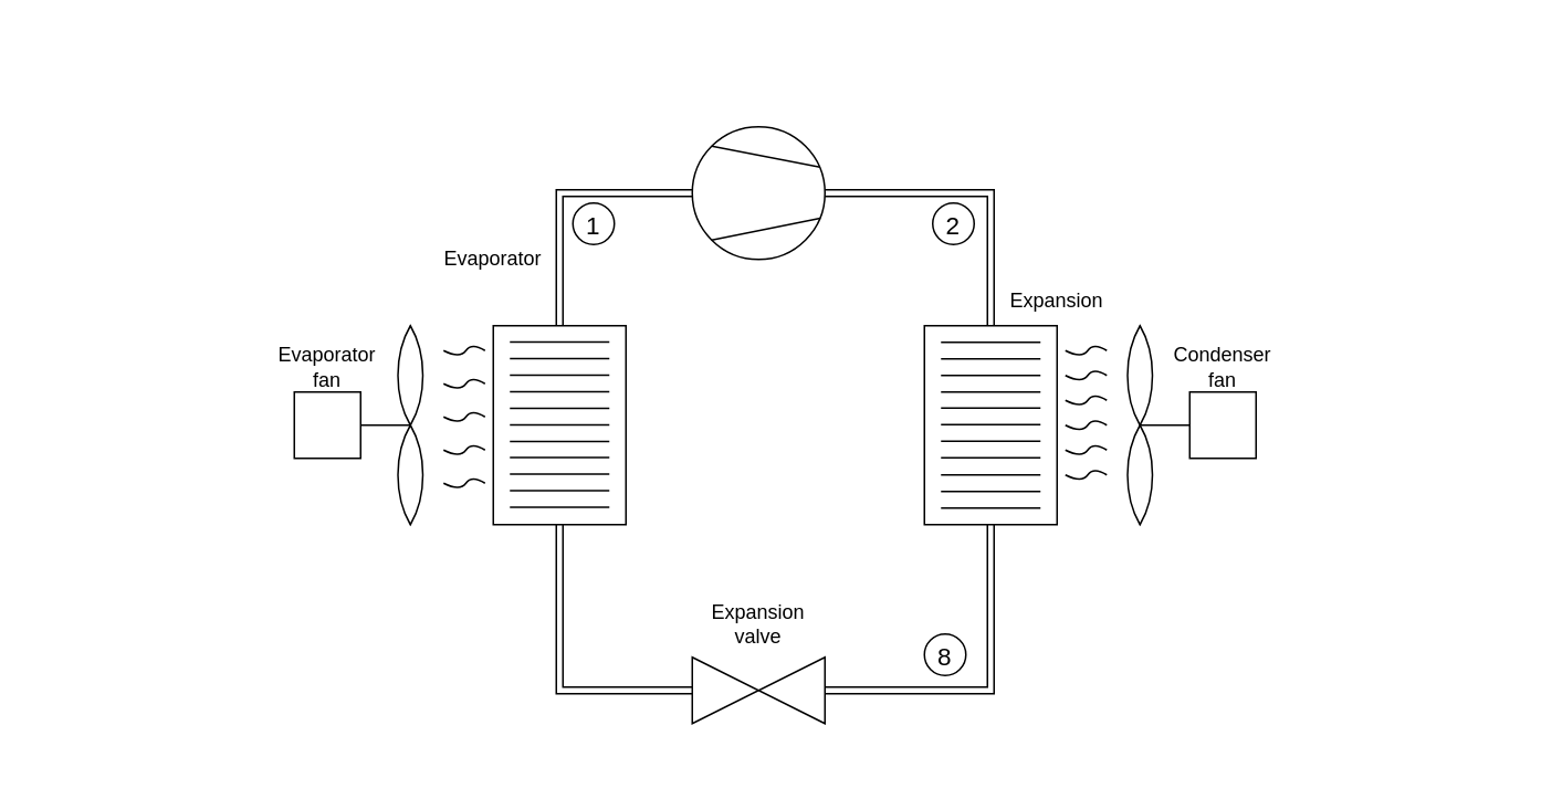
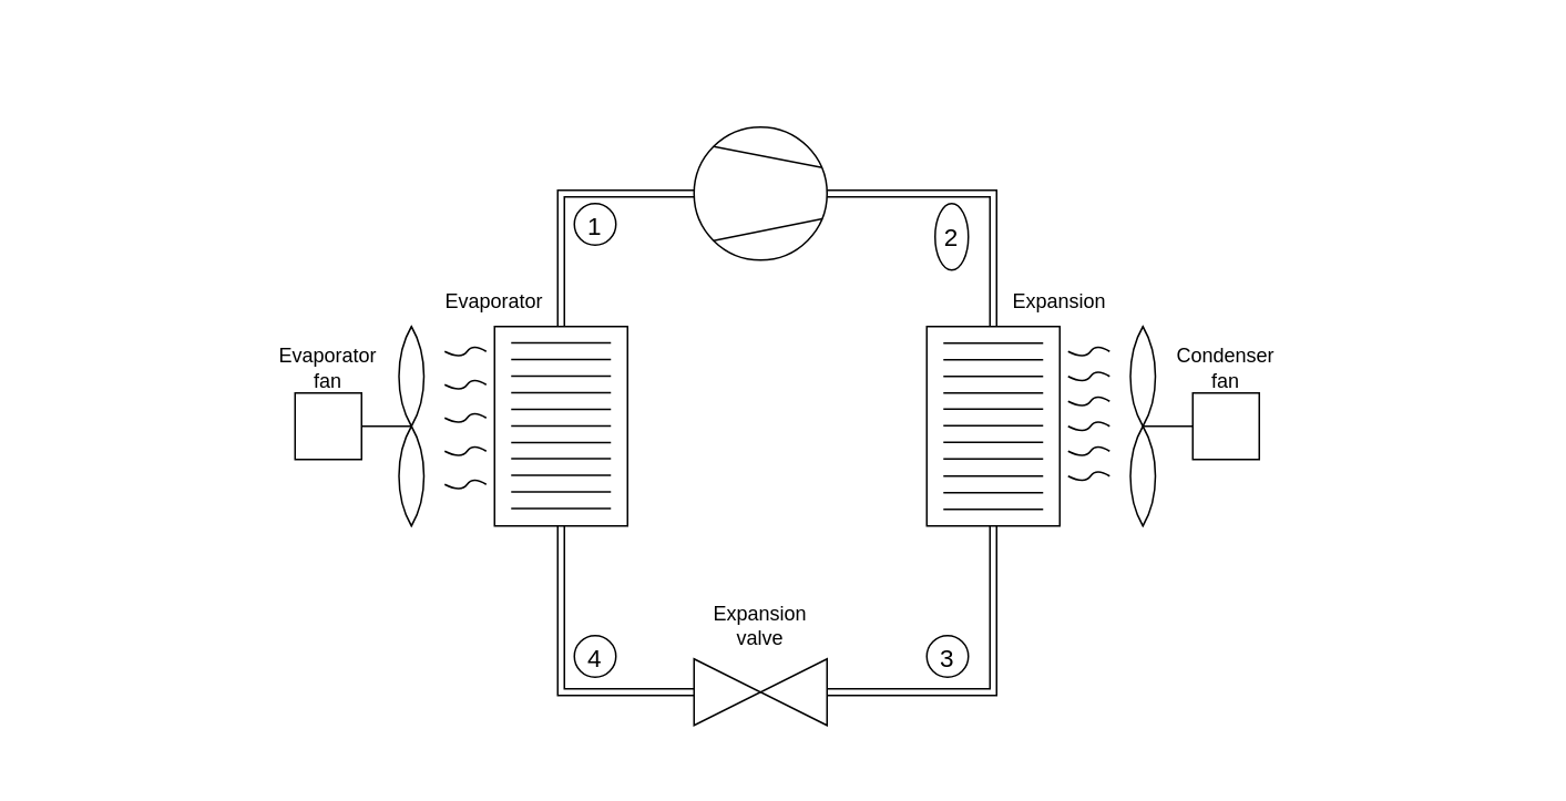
- <mxCell id="61" value="2" style="ellipse;whiteSpace=wrap;html=1;aspect=fixed;fontSize=15;" parent="2" vertex="1"><mxGeometry x="542" y="102" width="25" height="25" as="geometry" /></mxCell>
+ <mxCell id="61" value="2" style="ellipse;whiteSpace=wrap;html=1;aspect=fixed;fontSize=15;" parent="2" vertex="1"><mxGeometry x="542" y="102" width="20" height="40" as="geometry" /></mxCell>
- <mxCell id="45" value="Evaporator" style="text;html=1;strokeColor=none;fillColor=none;align=center;verticalAlign=middle;whiteSpace=wrap;rounded=0;" parent="2" vertex="1"><mxGeometry x="247" y="121" width="60" height="30" as="geometry" /></mxCell>
+ <mxCell id="45" value="Evaporator" style="text;html=1;strokeColor=none;fillColor=none;align=center;verticalAlign=middle;whiteSpace=wrap;rounded=0;" parent="2" vertex="1"><mxGeometry x="247" y="146" width="60" height="30" as="geometry" /></mxCell>
+ <mxCell id="63" value="4" style="ellipse;whiteSpace=wrap;html=1;aspect=fixed;fontSize=15;" parent="2" vertex="1"><mxGeometry x="325" y="362" width="25" height="25" as="geometry" /></mxCell>
- <mxCell id="62" value="8" style="ellipse;whiteSpace=wrap;html=1;aspect=fixed;fontSize=15;" parent="2" vertex="1"><mxGeometry x="537" y="362" width="25" height="25" as="geometry" /></mxCell>
+ <mxCell id="62" value="3" style="ellipse;whiteSpace=wrap;html=1;aspect=fixed;fontSize=15;" parent="2" vertex="1"><mxGeometry x="537" y="362" width="25" height="25" as="geometry" /></mxCell>
